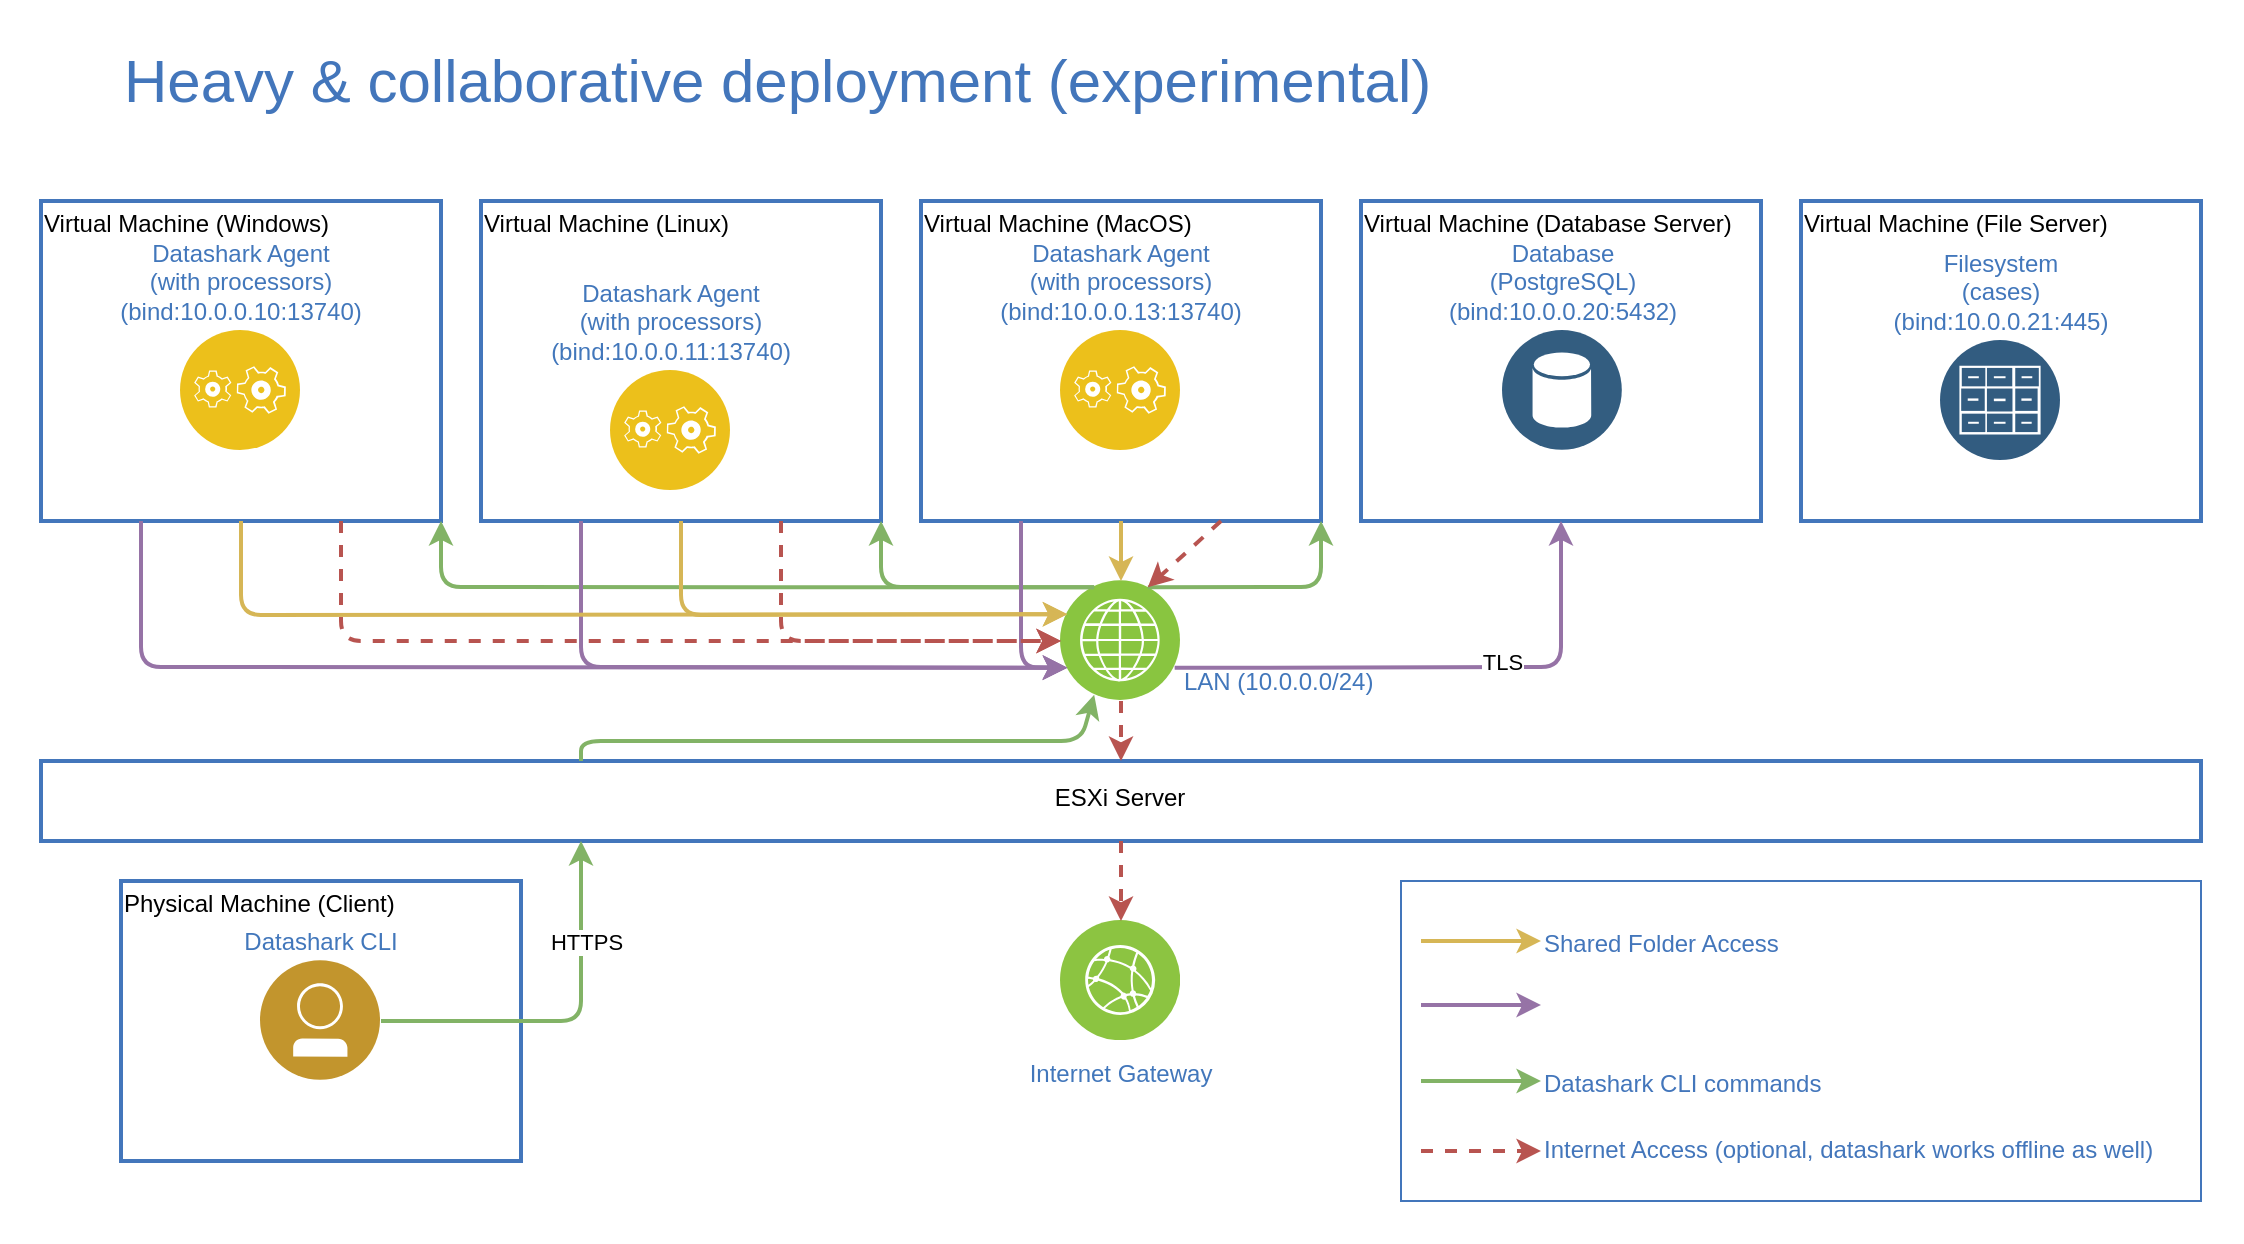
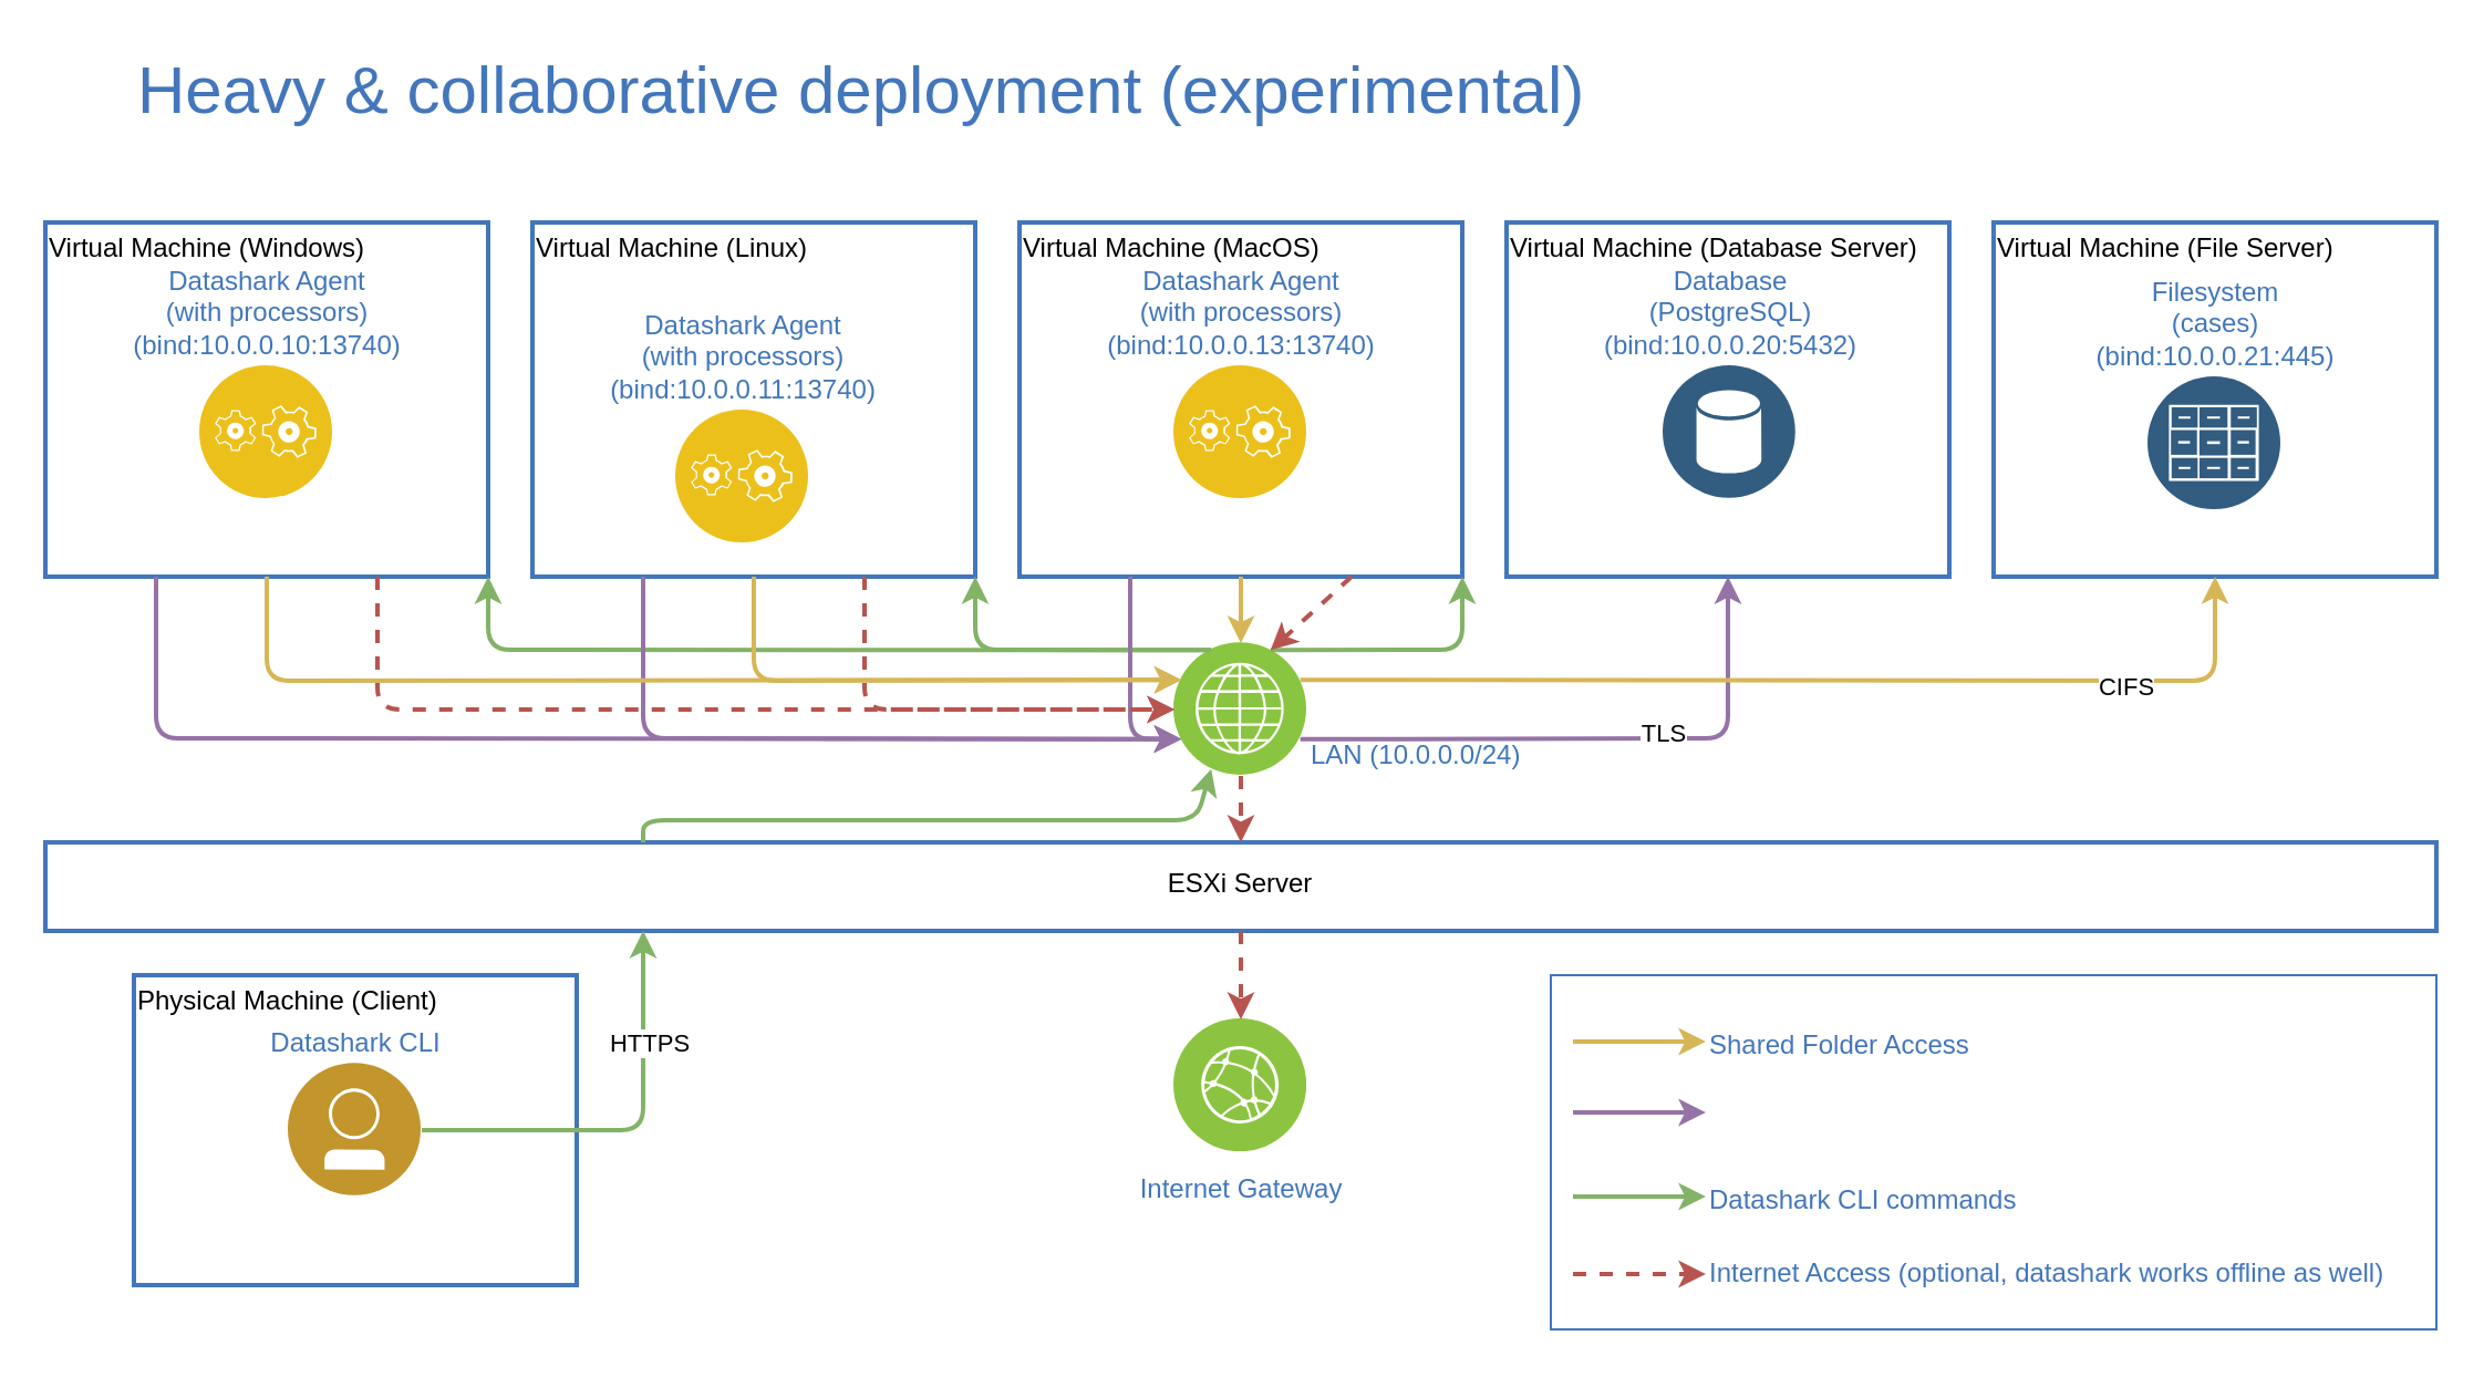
+ <mxCell id="29" value="" style="html=1;labelBackgroundColor=#ffffff;endArrow=classic;endFill=1;endSize=6;jettySize=auto;orthogonalLoop=1;strokeWidth=2;fontSize=14;fontColor=#4376BB;exitX=1;exitY=0.25;exitDx=0;exitDy=0;fillColor=#fff2cc;strokeColor=#d6b656;entryX=0.5;entryY=1;entryDx=0;entryDy=0;" parent="1" source="14" target="25" edge="1"><mxGeometry width="60" height="60" relative="1" as="geometry"><mxPoint x="700.003" y="319.496" as="sourcePoint" /><mxPoint x="760" y="319.5" as="targetPoint" /><Array as="points"><mxPoint x="1000" y="307" /></Array></mxGeometry></mxCell>
+ <mxCell id="30" value="CIFS" style="edgeLabel;html=1;align=center;verticalAlign=middle;resizable=0;points=[];" parent="29" vertex="1" connectable="0"><mxGeometry x="0.37" y="-1" relative="1" as="geometry"><mxPoint x="58" y="2" as="offset" /></mxGeometry></mxCell>
